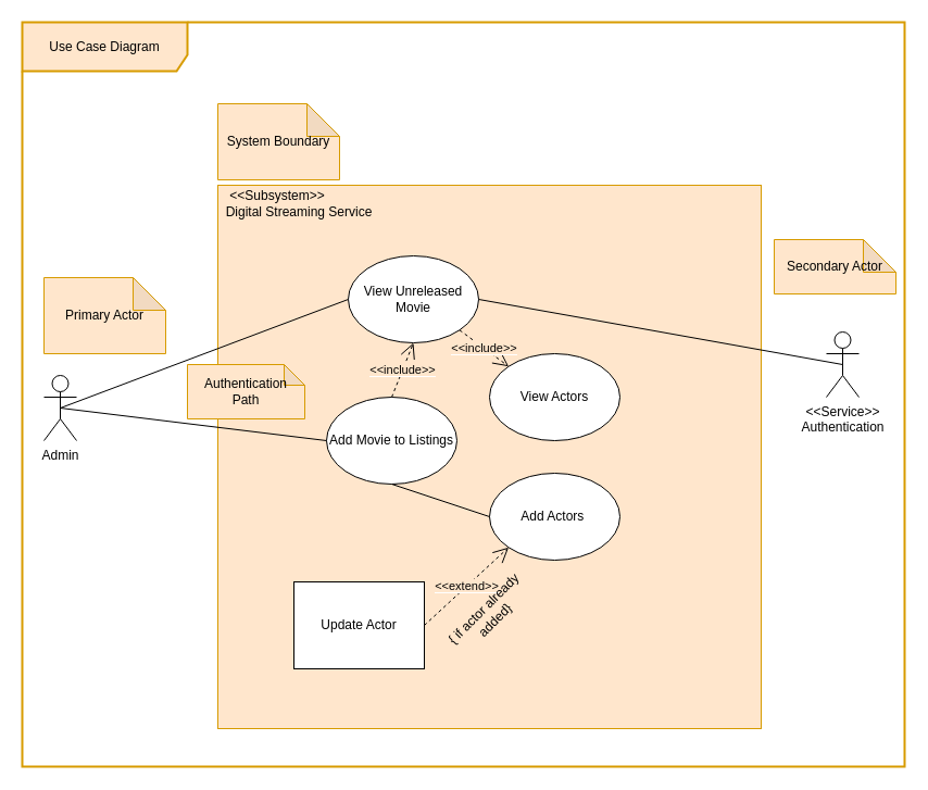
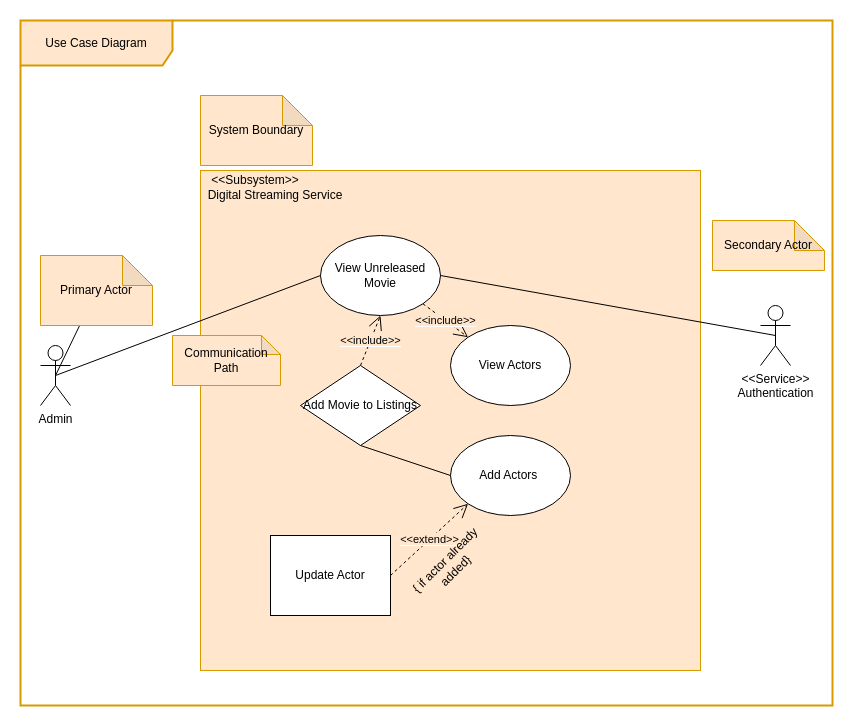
- <mxCell id="24" value="Authentication&lt;br&gt;Path" style="shape=note;whiteSpace=wrap;html=1;backgroundOutline=1;darkOpacity=0.05;fillColor=#ffe6cc;strokeColor=#d79b00;size=19;" vertex="1" parent="1"><mxGeometry x="172" y="335" width="108" height="50" as="geometry" /></mxCell>
+ <mxCell id="24" value="Communication&lt;br&gt;Path" style="shape=note;whiteSpace=wrap;html=1;backgroundOutline=1;darkOpacity=0.05;fillColor=#ffe6cc;strokeColor=#d79b00;size=19;" vertex="1" parent="1"><mxGeometry x="172" y="335" width="108" height="50" as="geometry" /></mxCell>
- <mxCell id="10" value="" style="endArrow=none;html=1;entryX=0;entryY=0.5;entryDx=0;entryDy=0;exitX=0.5;exitY=0.5;exitDx=0;exitDy=0;exitPerimeter=0;" edge="1" parent="1" source="4" target="9"><mxGeometry width="50" height="50" relative="1" as="geometry"><mxPoint x="400" y="625" as="sourcePoint" /><mxPoint x="450" y="575" as="targetPoint" /></mxGeometry></mxCell>
+ <mxCell id="10" value="" style="endArrow=none;html=1;exitX=0.5;exitY=0.5;exitDx=0;exitDy=0;exitPerimeter=0;" edge="1" parent="1" source="4" target="21"><mxGeometry width="50" height="50" relative="1" as="geometry"><mxPoint x="400" y="625" as="sourcePoint" /><mxPoint x="450" y="575" as="targetPoint" /></mxGeometry></mxCell>
- <mxCell id="9" value="Add Movie to Listings" style="ellipse;whiteSpace=wrap;html=1;" vertex="1" parent="1"><mxGeometry x="300" y="365" width="120" height="80" as="geometry" /></mxCell>
+ <mxCell id="9" value="Add Movie to Listings" style="rhombus;whiteSpace=wrap;html=1;" vertex="1" parent="1"><mxGeometry x="300" y="365" width="120" height="80" as="geometry" /></mxCell>
